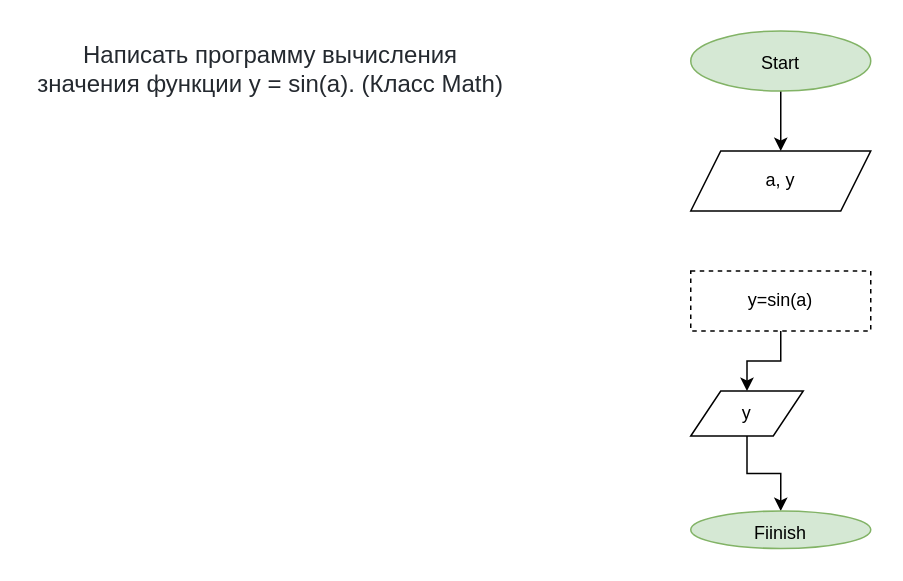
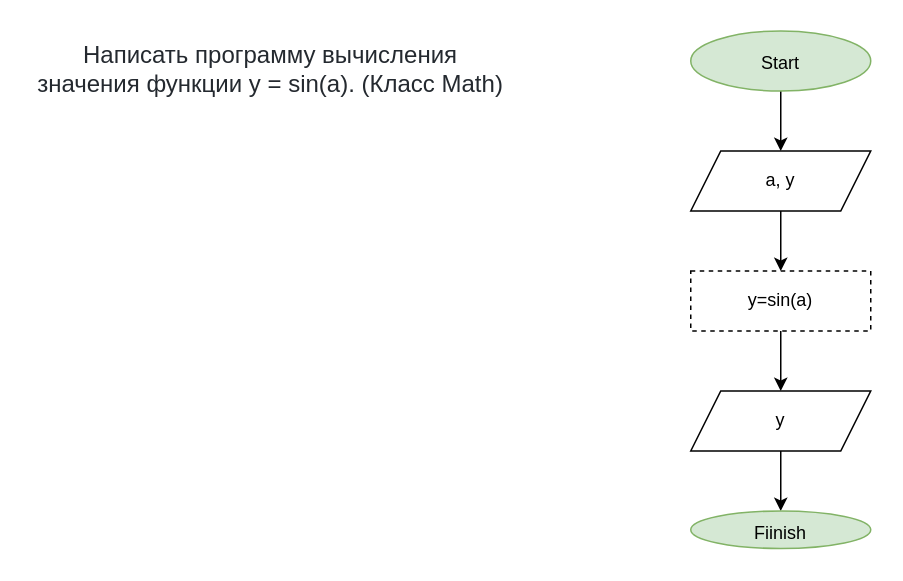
+ <mxCell id="5" style="edgeStyle=orthogonalEdgeStyle;rounded=0;orthogonalLoop=1;jettySize=auto;html=1;exitX=0.5;exitY=1;exitDx=0;exitDy=0;entryX=0.5;entryY=0;entryDx=0;entryDy=0;" parent="1" source="6" target="8" edge="1"><mxGeometry relative="1" as="geometry" /></mxCell>
- <mxCell id="10" value="y" style="shape=parallelogram;perimeter=parallelogramPerimeter;whiteSpace=wrap;html=1;fixedSize=1;" parent="1" vertex="1"><mxGeometry x="460" y="260" width="75" height="30" as="geometry" /></mxCell>
+ <mxCell id="10" value="y" style="shape=parallelogram;perimeter=parallelogramPerimeter;whiteSpace=wrap;html=1;fixedSize=1;" parent="1" vertex="1"><mxGeometry x="460" y="260" width="120" height="40" as="geometry" /></mxCell>
